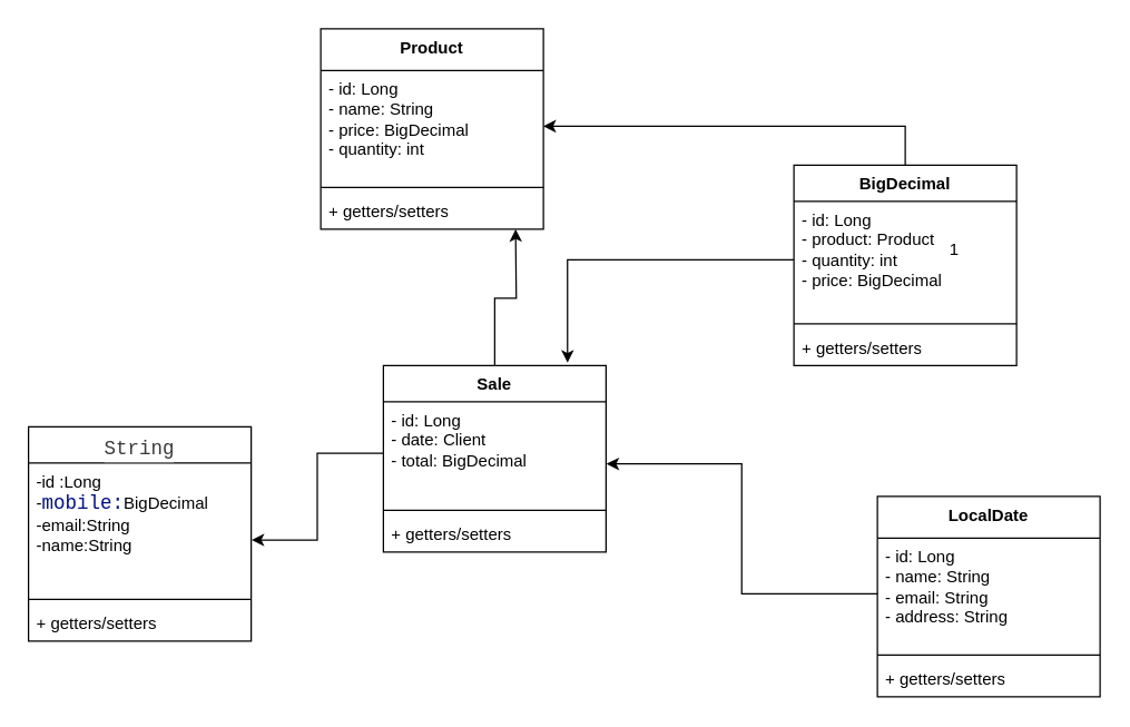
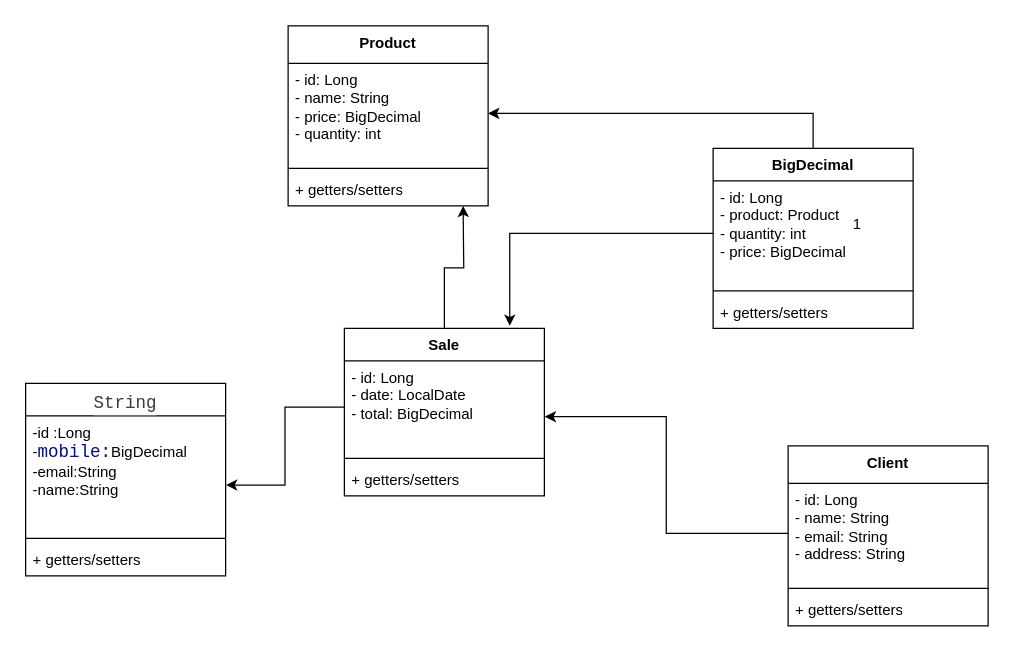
- <mxCell id="12" value="- id: Long&lt;br&gt;- date: Client&lt;br&gt;- total: BigDecimal" style="text;strokeColor=none;fillColor=none;align=left;verticalAlign=top;spacingLeft=4;spacingRight=4;overflow=hidden;rotatable=0;points=[[0,0.5],[1,0.5]];portConstraint=eastwest;whiteSpace=wrap;html=1;" vertex="1" parent="11"><mxGeometry y="26" width="160" height="74" as="geometry" /></mxCell>
+ <mxCell id="12" value="- id: Long&lt;br&gt;- date: LocalDate&lt;br&gt;- total: BigDecimal" style="text;strokeColor=none;fillColor=none;align=left;verticalAlign=top;spacingLeft=4;spacingRight=4;overflow=hidden;rotatable=0;points=[[0,0.5],[1,0.5]];portConstraint=eastwest;whiteSpace=wrap;html=1;" vertex="1" parent="11"><mxGeometry y="26" width="160" height="74" as="geometry" /></mxCell>
- <mxCell id="6" value="LocalDate" style="swimlane;fontStyle=1;align=center;verticalAlign=top;childLayout=stackLayout;horizontal=1;startSize=30;horizontalStack=0;resizeParent=1;resizeParentMax=0;resizeLast=0;collapsible=1;marginBottom=0;whiteSpace=wrap;html=1;" vertex="1" parent="1"><mxGeometry x="630" y="356" width="160" height="144" as="geometry" /></mxCell>
+ <mxCell id="6" value="Client" style="swimlane;fontStyle=1;align=center;verticalAlign=top;childLayout=stackLayout;horizontal=1;startSize=30;horizontalStack=0;resizeParent=1;resizeParentMax=0;resizeLast=0;collapsible=1;marginBottom=0;whiteSpace=wrap;html=1;" vertex="1" parent="1"><mxGeometry x="630" y="356" width="160" height="144" as="geometry" /></mxCell>
